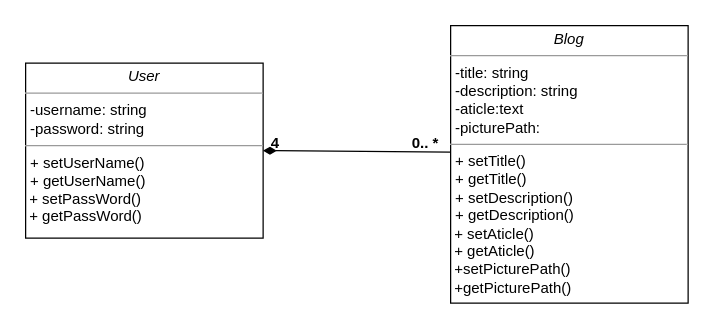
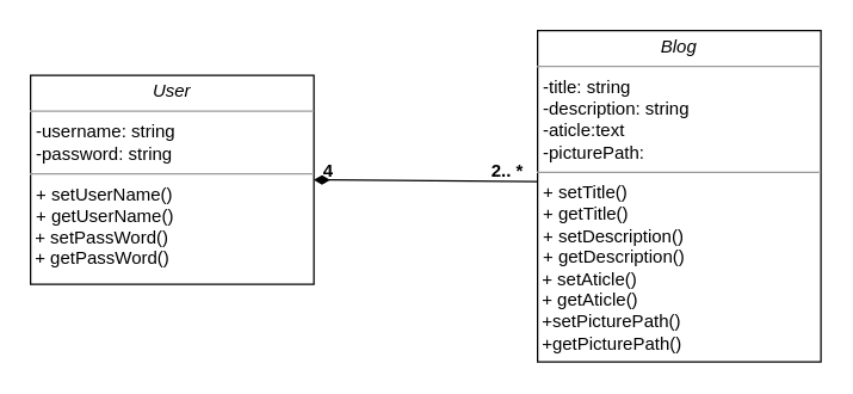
- <mxCell id="6" value="0.. *" style="text;align=center;fontStyle=1;verticalAlign=middle;spacingLeft=3;spacingRight=3;strokeColor=none;rotatable=0;points=[[0,0.5],[1,0.5]];portConstraint=eastwest;" parent="1" vertex="1"><mxGeometry x="300" y="100" width="80" height="26" as="geometry" /></mxCell>
+ <mxCell id="6" value="2.. *" style="text;align=center;fontStyle=1;verticalAlign=middle;spacingLeft=3;spacingRight=3;strokeColor=none;rotatable=0;points=[[0,0.5],[1,0.5]];portConstraint=eastwest;" parent="1" vertex="1"><mxGeometry x="300" y="100" width="80" height="26" as="geometry" /></mxCell>
